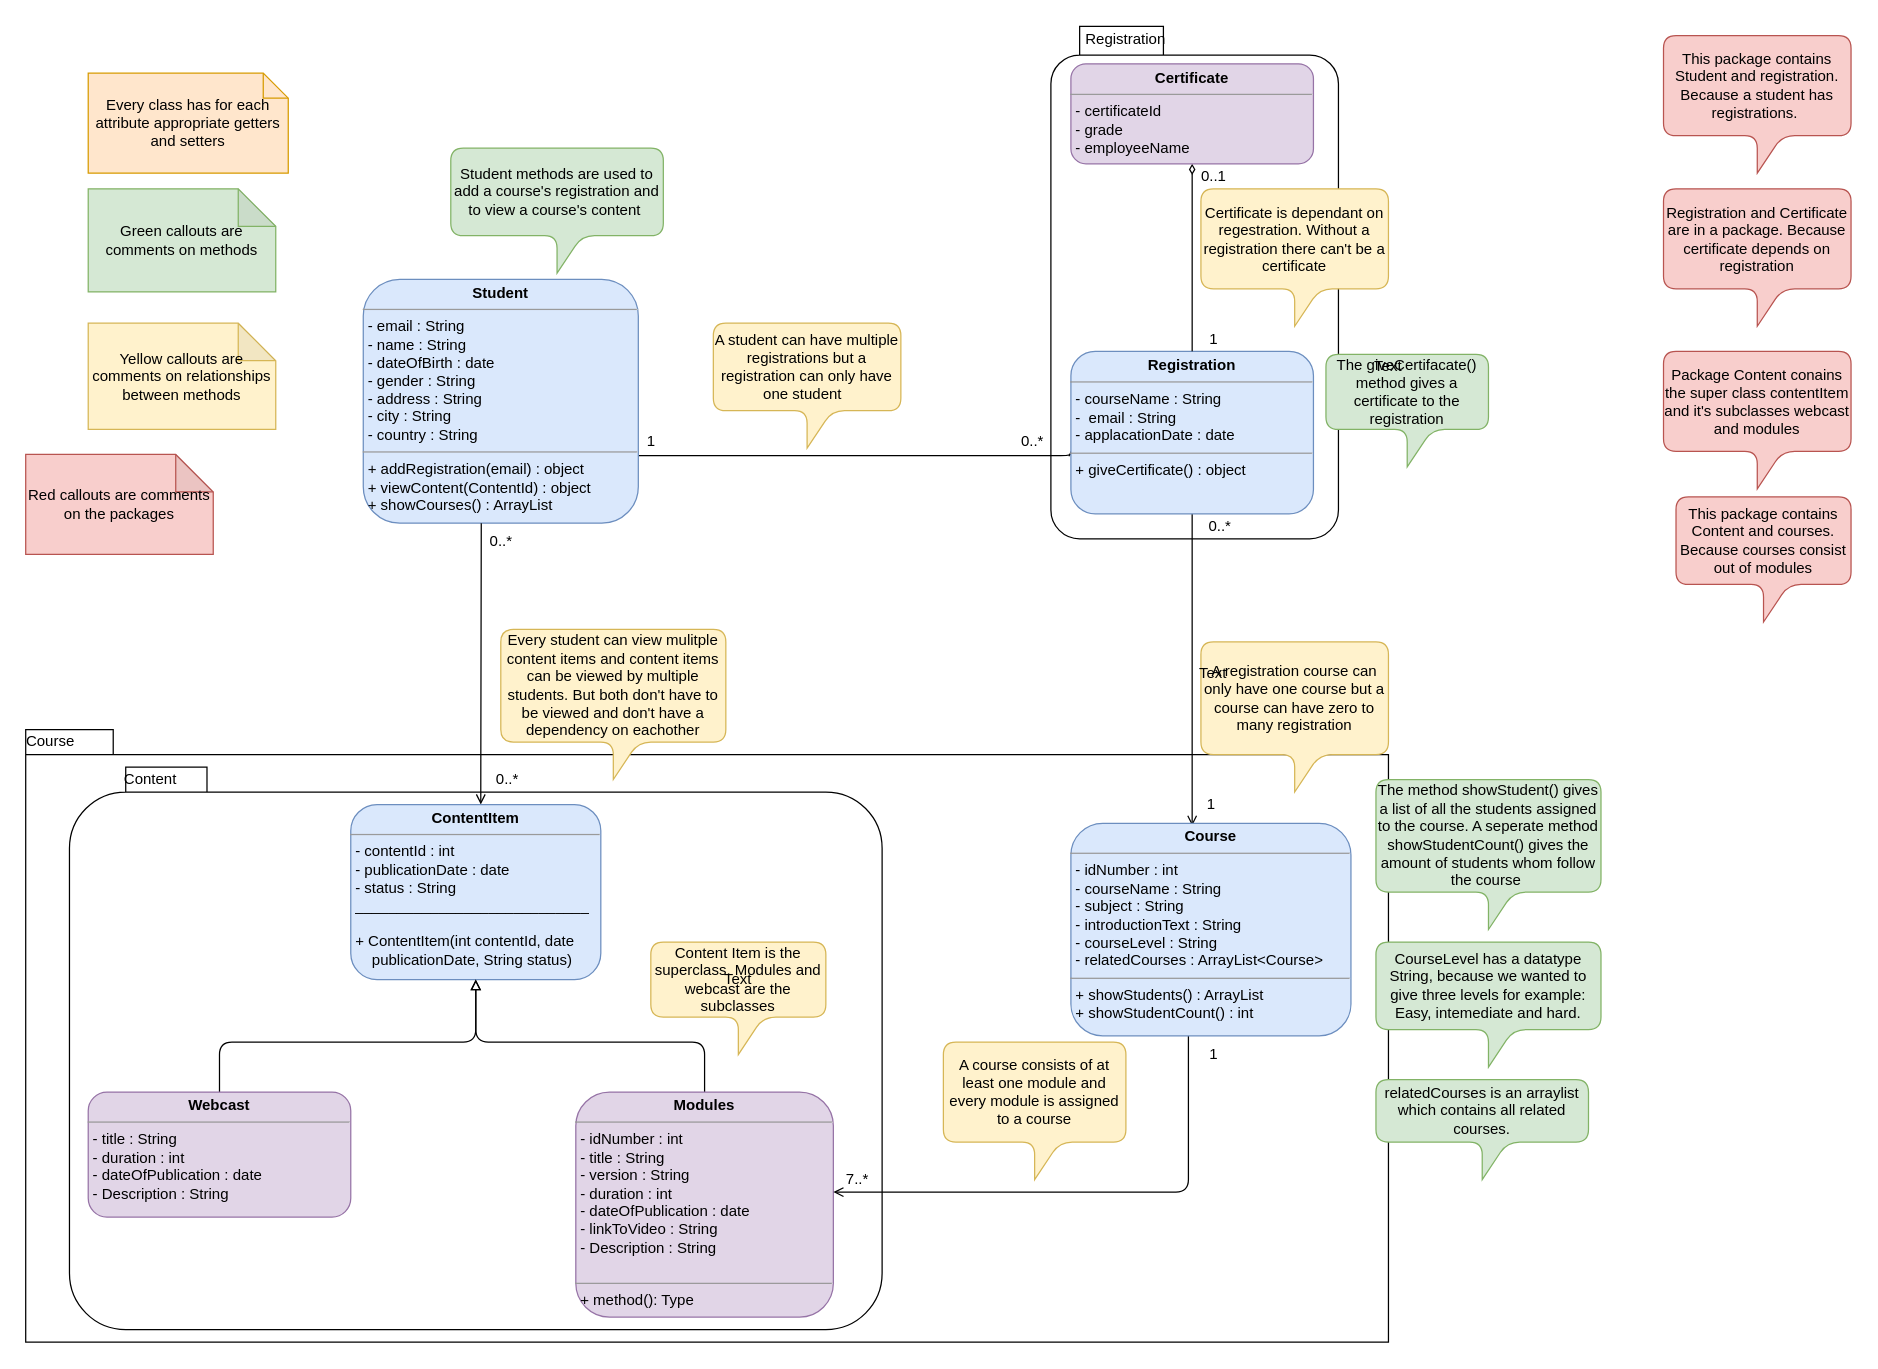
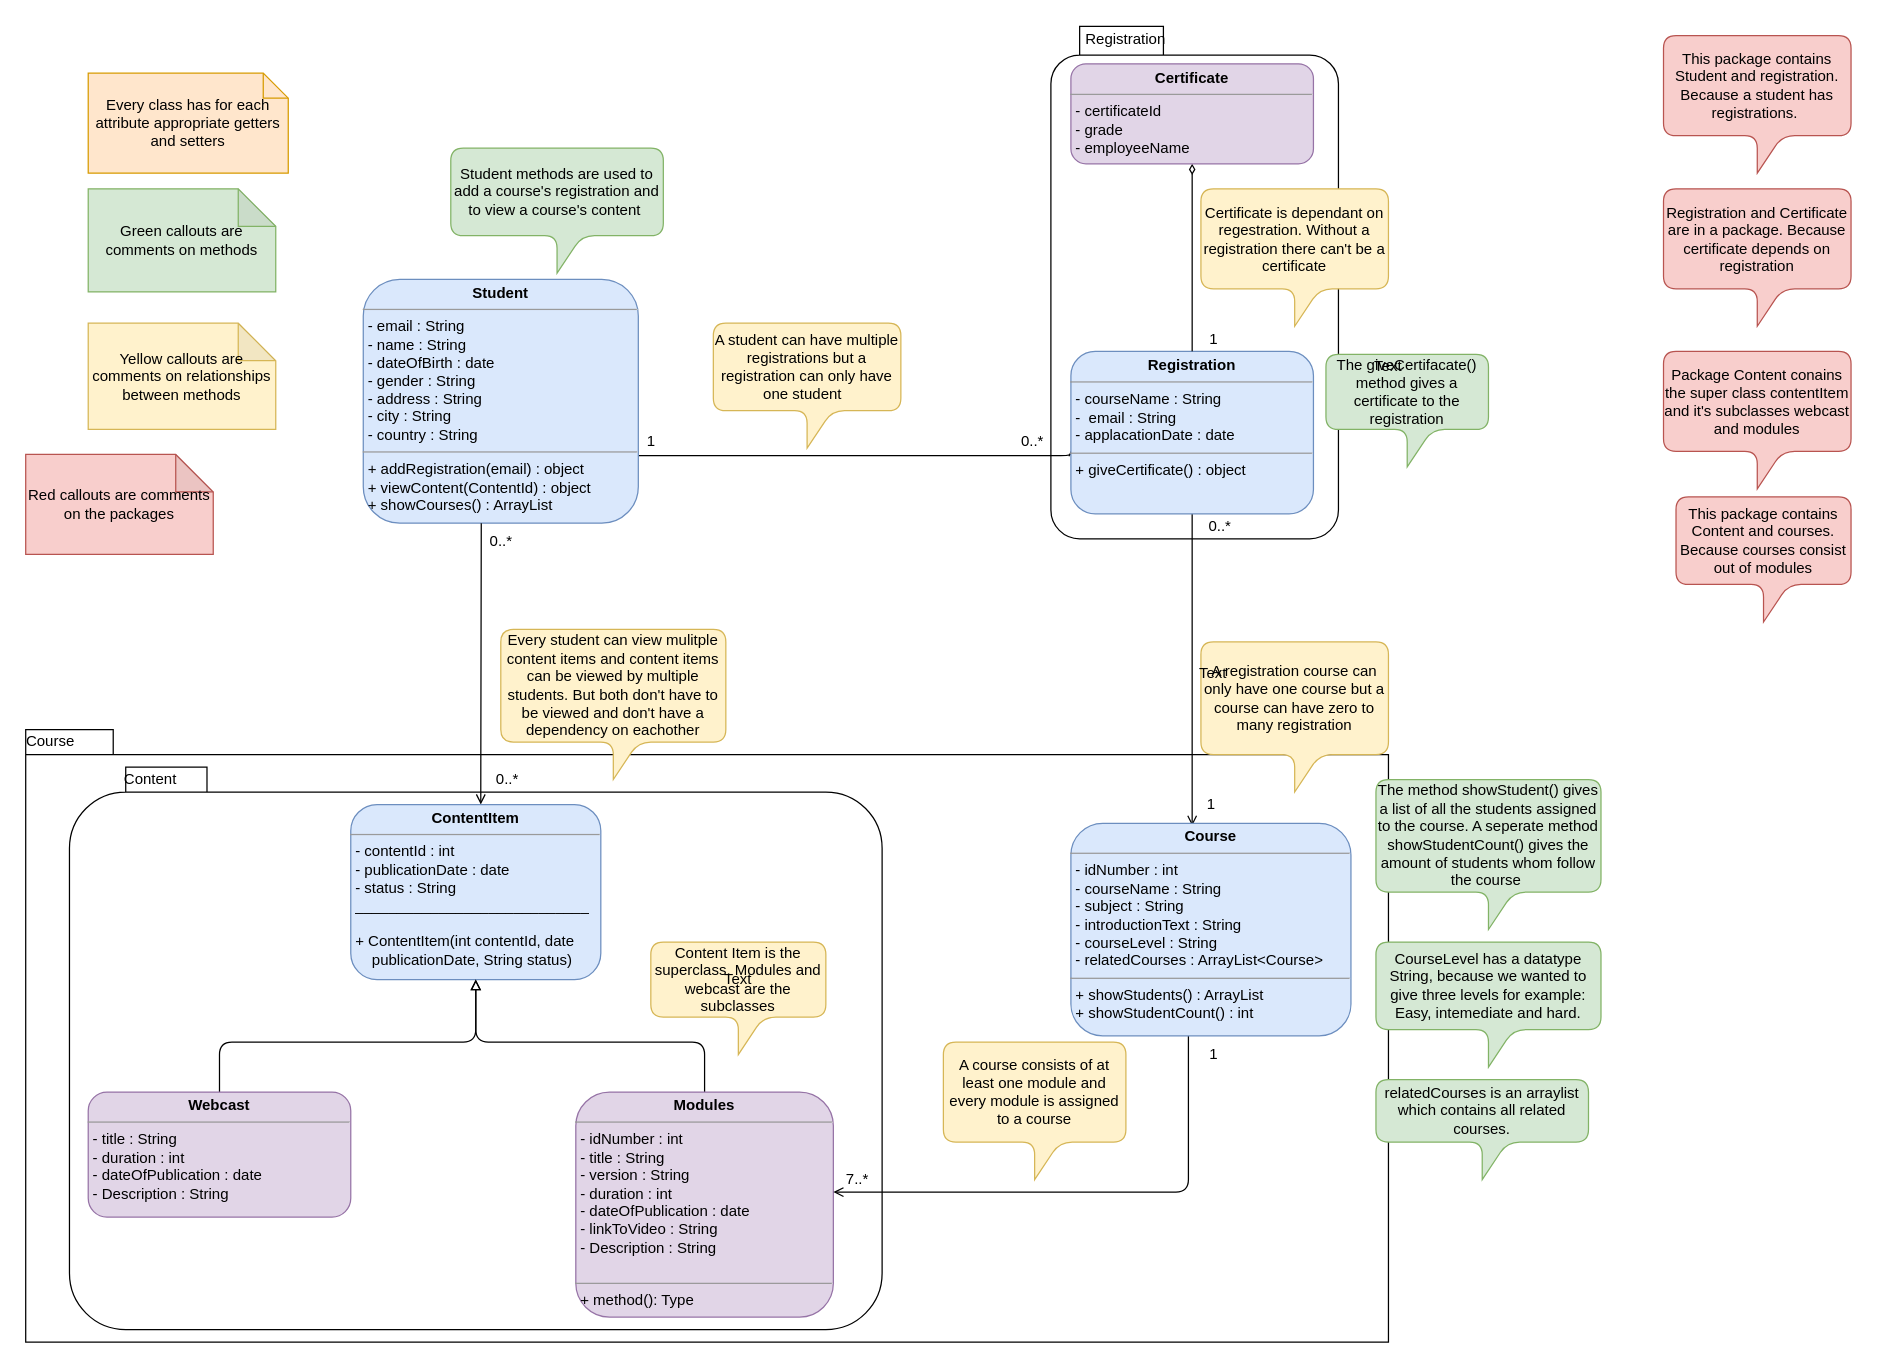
- <mxCell id="26" value="0..1" style="text;html=1;align=center;verticalAlign=middle;resizable=0;points=[];autosize=1;rounded=1;" parent="1" vertex="1"><mxGeometry x="950" y="130.5" width="40" height="20" as="geometry" /></mxCell>
